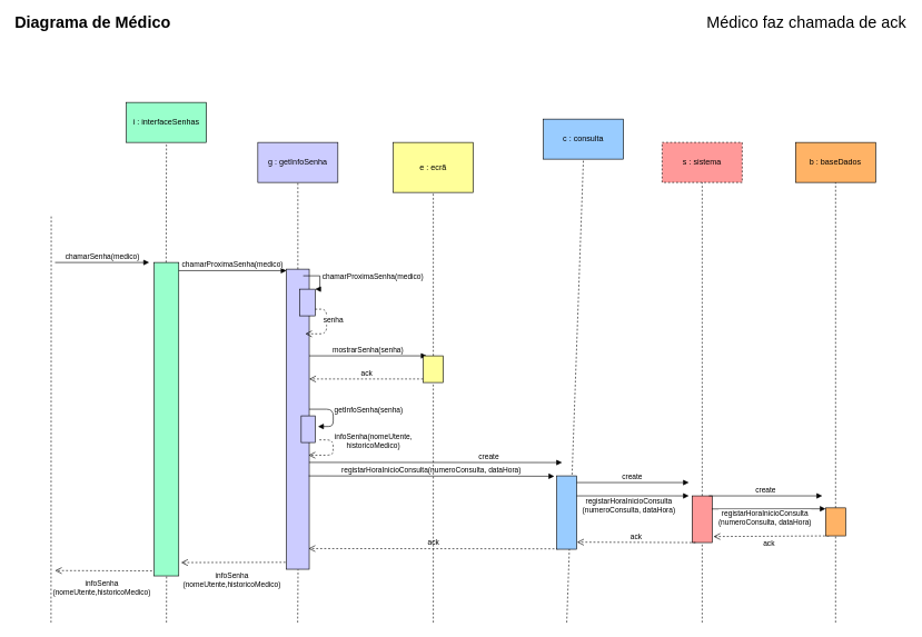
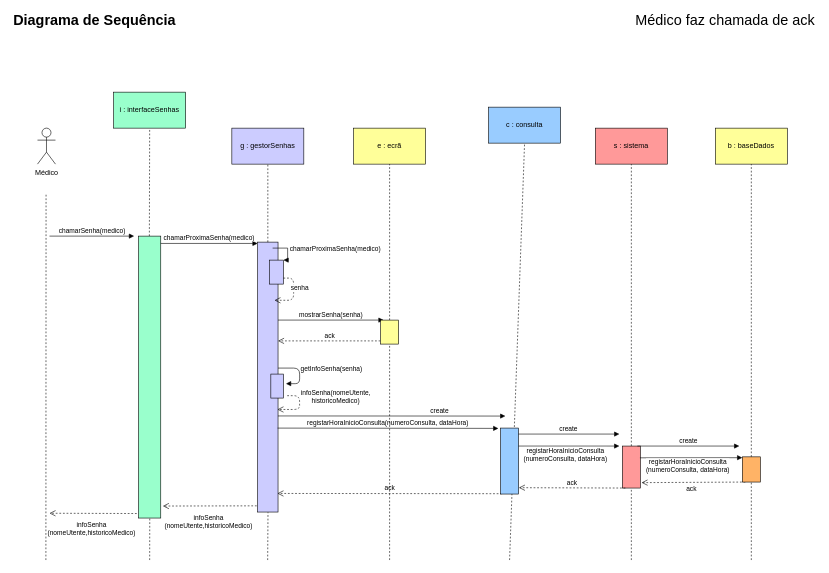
- <mxCell id="50" value="&lt;h6&gt;&lt;font style=&quot;font-size: 24px&quot;&gt;Diagrama de Médico&lt;/font&gt;&lt;/h6&gt;" style="text;html=1;strokeColor=none;fillColor=none;align=left;verticalAlign=middle;whiteSpace=wrap;rounded=0;" parent="49" vertex="1"><mxGeometry width="320" height="20" as="geometry" /></mxCell>
+ <mxCell id="50" value="&lt;h6&gt;&lt;font style=&quot;font-size: 24px&quot;&gt;Diagrama de Sequência&lt;/font&gt;&lt;/h6&gt;" style="text;html=1;strokeColor=none;fillColor=none;align=left;verticalAlign=middle;whiteSpace=wrap;rounded=0;" parent="49" vertex="1"><mxGeometry width="320" height="20" as="geometry" /></mxCell>
+ <mxCell id="17" value="Médico" style="shape=umlActor;verticalLabelPosition=bottom;verticalAlign=top;html=1;outlineConnect=0;" parent="1" vertex="1"><mxGeometry x="62" y="210" width="30" height="60" as="geometry" /></mxCell>
- <mxCell id="23" value="g : getInfoSenha" style="rounded=0;whiteSpace=wrap;html=1;fillColor=#CCCCFF;" parent="1" vertex="1"><mxGeometry x="386" y="210" width="120" height="60" as="geometry" /></mxCell>
+ <mxCell id="23" value="g : gestorSenhas" style="rounded=0;whiteSpace=wrap;html=1;fillColor=#CCCCFF;" parent="1" vertex="1"><mxGeometry x="386" y="210" width="120" height="60" as="geometry" /></mxCell>
- <mxCell id="27" value="s : sistema" style="rounded=0;whiteSpace=wrap;html=1;fillColor=#FF9999;dashed=1;" parent="1" vertex="1"><mxGeometry x="992" y="210" width="120" height="60" as="geometry" /></mxCell>
+ <mxCell id="27" value="s : sistema" style="rounded=0;whiteSpace=wrap;html=1;fillColor=#FF9999;" parent="1" vertex="1"><mxGeometry x="992" y="210" width="120" height="60" as="geometry" /></mxCell>
- <mxCell id="29" value="b : baseDados" style="rounded=0;whiteSpace=wrap;html=1;fillColor=#FFB366;" parent="1" vertex="1"><mxGeometry x="1192" y="210" width="120" height="60" as="geometry" /></mxCell>
+ <mxCell id="29" value="b : baseDados" style="rounded=0;whiteSpace=wrap;html=1;fillColor=#ffff99;" parent="1" vertex="1"><mxGeometry x="1192" y="210" width="120" height="60" as="geometry" /></mxCell>
- <mxCell id="16" value="e : ecrã" style="rounded=0;whiteSpace=wrap;html=1;fillColor=#FFFF99;" parent="1" vertex="1"><mxGeometry x="589" y="210" width="120" height="75" as="geometry" /></mxCell>
+ <mxCell id="16" value="e : ecrã" style="rounded=0;whiteSpace=wrap;html=1;fillColor=#FFFF99;" parent="1" vertex="1"><mxGeometry x="589" y="210" width="120" height="60" as="geometry" /></mxCell>
